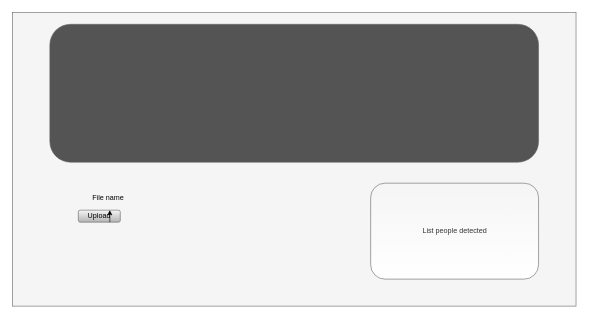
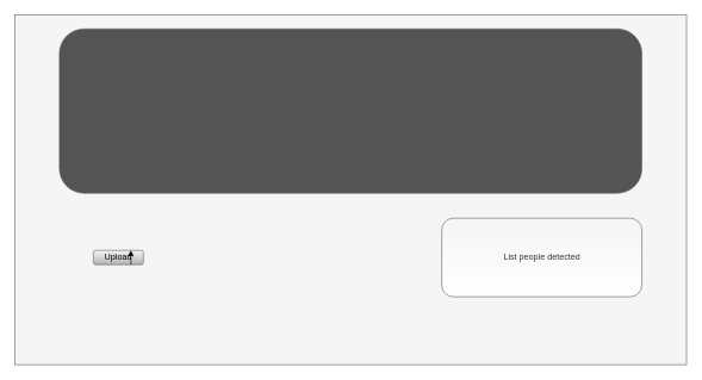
- <mxCell id="6" value="&lt;font color=&quot;#030303&quot;&gt;File name&lt;/font&gt;" style="text;html=1;strokeColor=none;fillColor=none;align=center;verticalAlign=middle;whiteSpace=wrap;rounded=0;" vertex="1" parent="1"><mxGeometry x="150" y="320" width="60" height="20" as="geometry" /></mxCell>
- <mxCell id="7" value="List people detected" style="rounded=1;whiteSpace=wrap;html=1;strokeColor=#666666;fillColor=#f5f5f5;fontColor=#333333;gradientColor=#ffffff;" vertex="1" parent="1"><mxGeometry x="617.5" y="305" width="280" height="160" as="geometry" /></mxCell>
+ <mxCell id="7" value="List people detected" style="rounded=1;whiteSpace=wrap;html=1;strokeColor=#666666;fillColor=#f5f5f5;fontColor=#333333;gradientColor=#ffffff;" vertex="1" parent="1"><mxGeometry x="617.5" y="305" width="280" height="110" as="geometry" /></mxCell>
